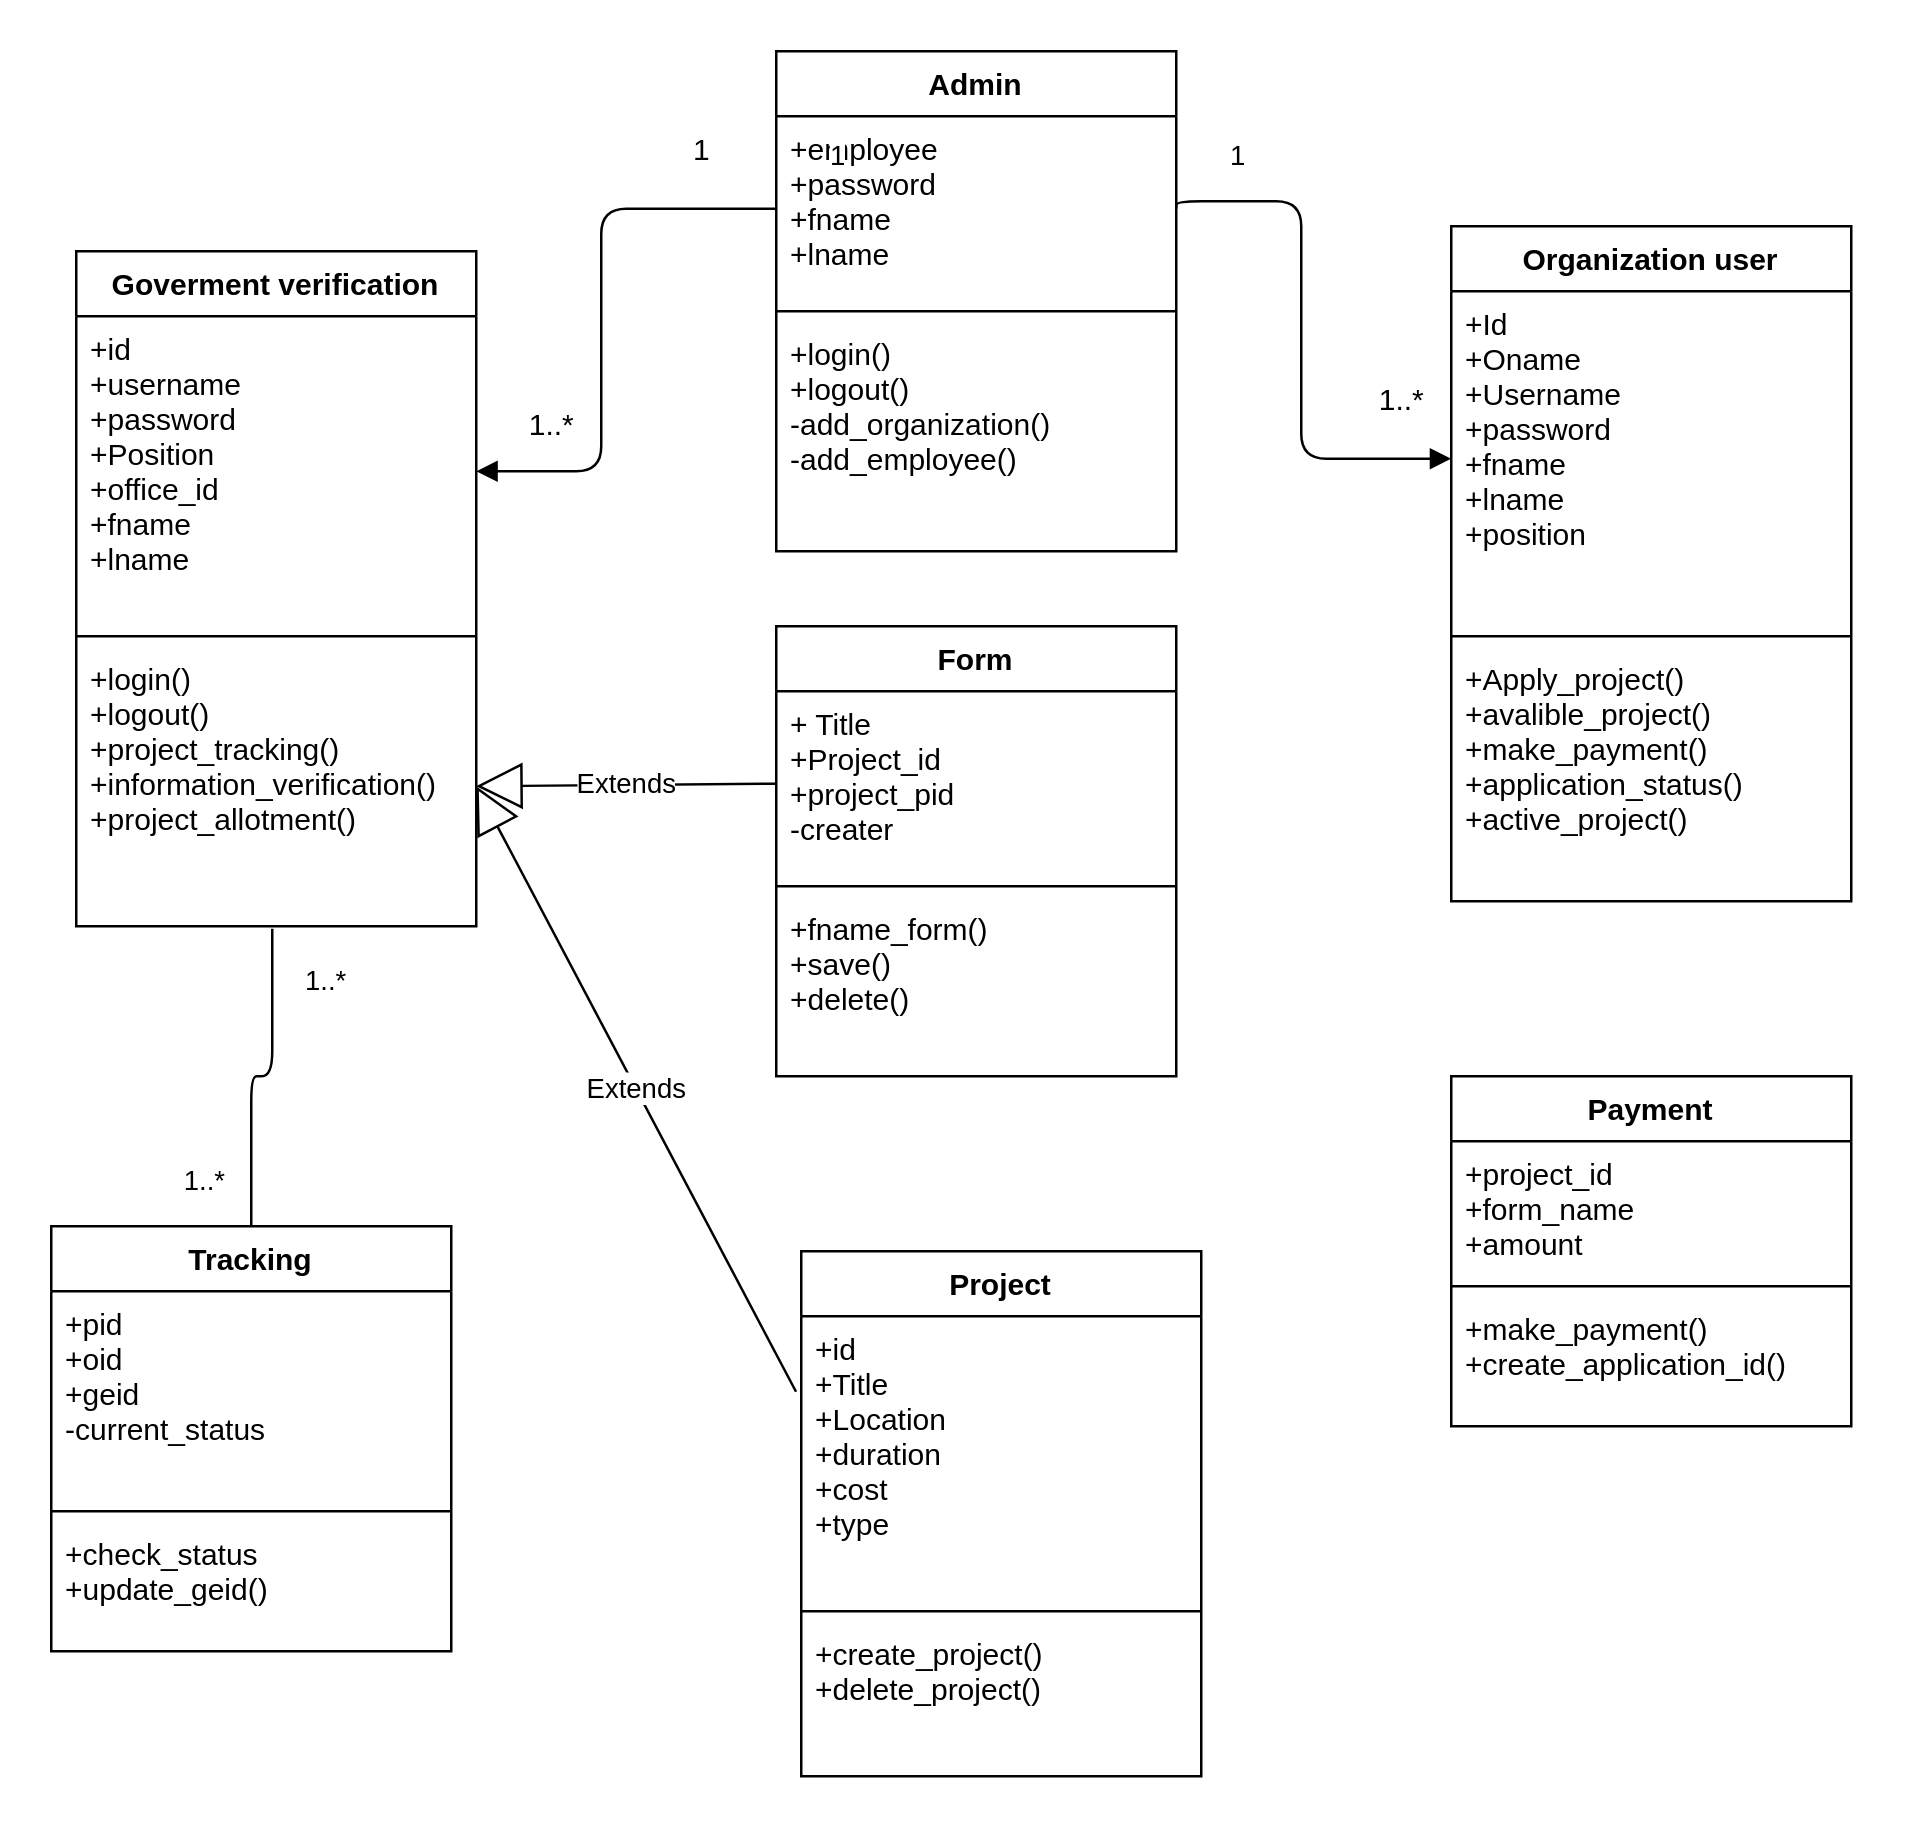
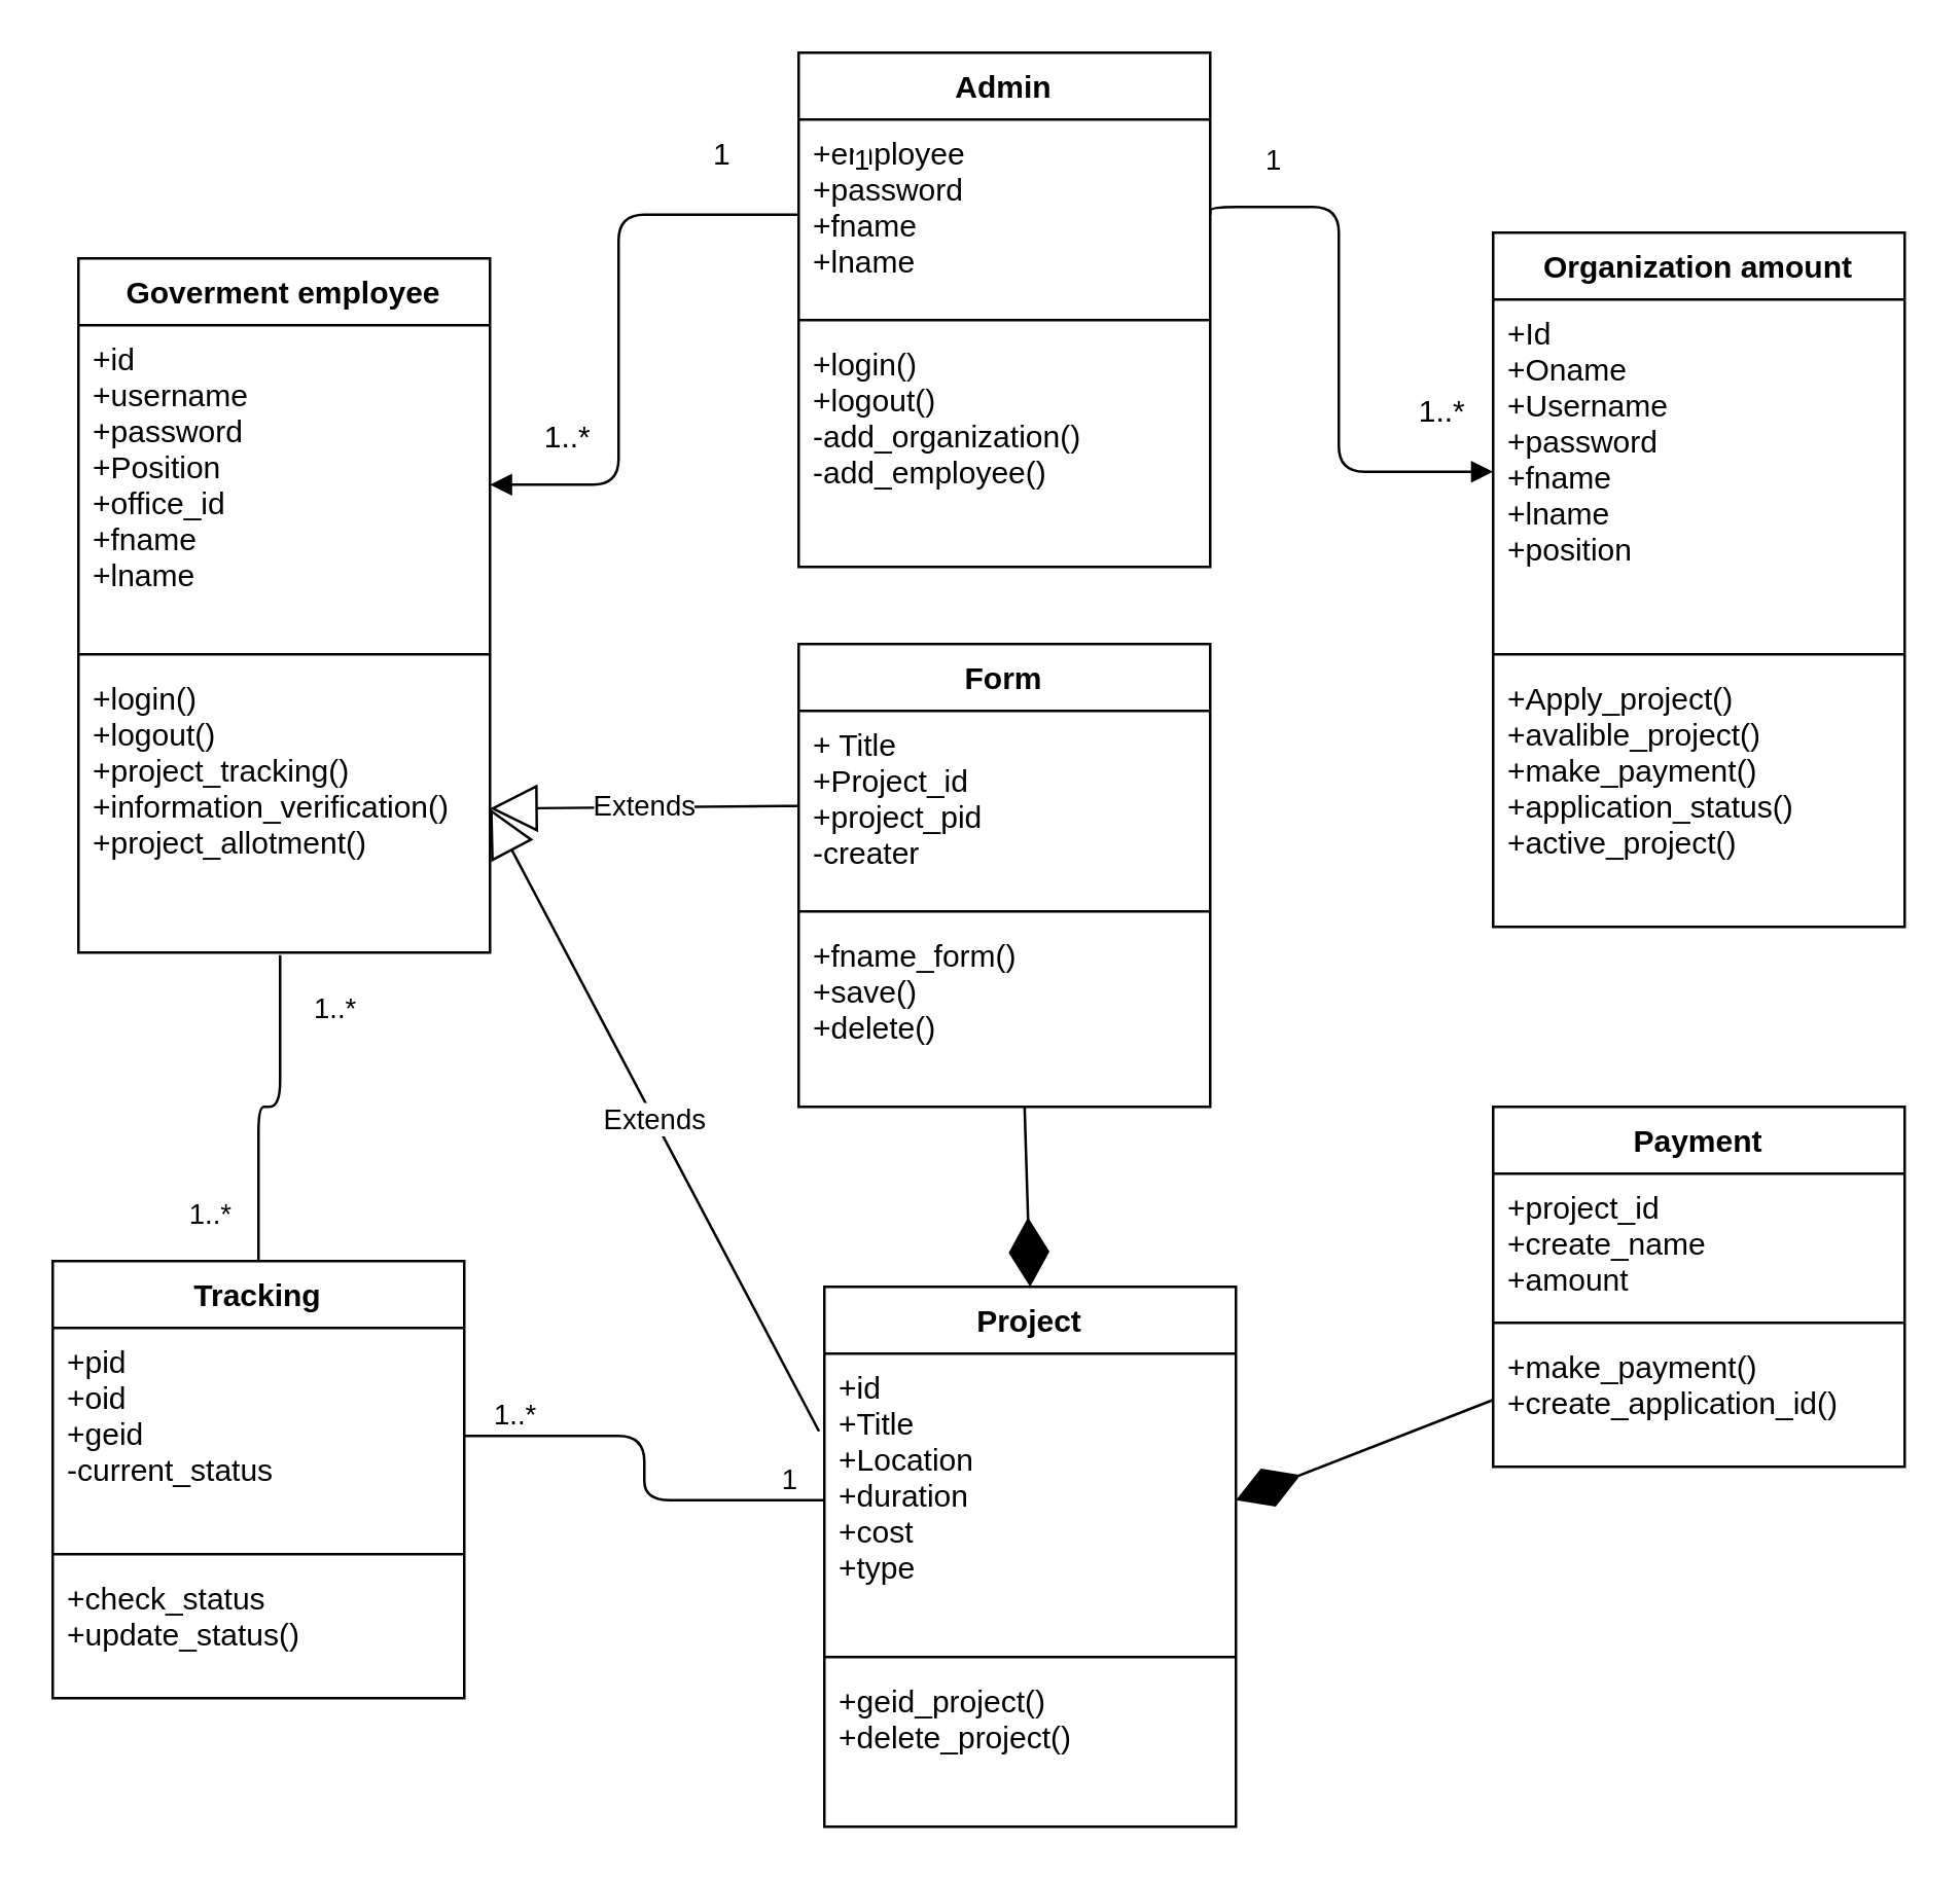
- <mxCell id="11" value="Organization user" style="swimlane;fontStyle=1;align=center;verticalAlign=top;childLayout=stackLayout;horizontal=1;startSize=26;horizontalStack=0;resizeParent=1;resizeParentMax=0;resizeLast=0;collapsible=1;marginBottom=0;" vertex="1" parent="1"><mxGeometry x="580" y="90" width="160" height="270" as="geometry" /></mxCell>
+ <mxCell id="11" value="Organization amount" style="swimlane;fontStyle=1;align=center;verticalAlign=top;childLayout=stackLayout;horizontal=1;startSize=26;horizontalStack=0;resizeParent=1;resizeParentMax=0;resizeLast=0;collapsible=1;marginBottom=0;" vertex="1" parent="1"><mxGeometry x="580" y="90" width="160" height="270" as="geometry" /></mxCell>
- <mxCell id="6" value="Goverment verification" style="swimlane;fontStyle=1;align=center;verticalAlign=top;childLayout=stackLayout;horizontal=1;startSize=26;horizontalStack=0;resizeParent=1;resizeParentMax=0;resizeLast=0;collapsible=1;marginBottom=0;" vertex="1" parent="1"><mxGeometry x="30" y="100" width="160" height="270" as="geometry" /></mxCell>
+ <mxCell id="6" value="Goverment employee" style="swimlane;fontStyle=1;align=center;verticalAlign=top;childLayout=stackLayout;horizontal=1;startSize=26;horizontalStack=0;resizeParent=1;resizeParentMax=0;resizeLast=0;collapsible=1;marginBottom=0;" vertex="1" parent="1"><mxGeometry x="30" y="100" width="160" height="270" as="geometry" /></mxCell>
+ <mxCell id="42" value="" style="endArrow=diamondThin;endFill=1;endSize=24;html=1;entryX=0.5;entryY=0;entryDx=0;entryDy=0;exitX=0.549;exitY=1.004;exitDx=0;exitDy=0;exitPerimeter=0;" edge="1" parent="1" source="19" target="43"><mxGeometry width="160" relative="1" as="geometry"><mxPoint x="590" y="554" as="sourcePoint" /><mxPoint x="460" y="623" as="targetPoint" /></mxGeometry></mxCell>
- <mxCell id="21" value="+project_id&#10;+form_name&#10;+amount" style="text;strokeColor=none;fillColor=none;align=left;verticalAlign=top;spacingLeft=4;spacingRight=4;overflow=hidden;rotatable=0;points=[[0,0.5],[1,0.5]];portConstraint=eastwest;" vertex="1" parent="20"><mxGeometry y="26" width="160" height="54" as="geometry" /></mxCell>
+ <mxCell id="21" value="+project_id&#10;+create_name&#10;+amount" style="text;strokeColor=none;fillColor=none;align=left;verticalAlign=top;spacingLeft=4;spacingRight=4;overflow=hidden;rotatable=0;points=[[0,0.5],[1,0.5]];portConstraint=eastwest;" vertex="1" parent="20"><mxGeometry y="26" width="160" height="54" as="geometry" /></mxCell>
+ <mxCell id="2" value="" style="endArrow=diamondThin;endFill=1;endSize=24;html=1;entryX=1;entryY=0.5;entryDx=0;entryDy=0;exitX=0;exitY=0.5;exitDx=0;exitDy=0;" edge="1" parent="1" source="23" target="44"><mxGeometry width="160" relative="1" as="geometry"><mxPoint x="190" y="570" as="sourcePoint" /><mxPoint x="350" y="570" as="targetPoint" /></mxGeometry></mxCell>
+ <mxCell id="3" value="" style="endArrow=none;html=1;edgeStyle=orthogonalEdgeStyle;exitX=1;exitY=0.5;exitDx=0;exitDy=0;entryX=0;entryY=0.5;entryDx=0;entryDy=0;" edge="1" parent="1" source="28" target="44"><mxGeometry relative="1" as="geometry"><mxPoint x="190" y="430" as="sourcePoint" /><mxPoint x="350" y="430" as="targetPoint" /></mxGeometry></mxCell>
+ <mxCell id="4" value="1..*" style="edgeLabel;resizable=0;html=1;align=left;verticalAlign=bottom;" connectable="0" vertex="1" parent="3"><mxGeometry x="-1" relative="1" as="geometry"><mxPoint x="10" as="offset" /></mxGeometry></mxCell>
+ <mxCell id="5" value="1" style="edgeLabel;resizable=0;html=1;align=right;verticalAlign=bottom;" connectable="0" vertex="1" parent="3"><mxGeometry x="1" relative="1" as="geometry"><mxPoint x="-10" as="offset" /></mxGeometry></mxCell>
- <mxCell id="30" value="+check_status&#10;+update_geid()" style="text;strokeColor=none;fillColor=none;align=left;verticalAlign=top;spacingLeft=4;spacingRight=4;overflow=hidden;rotatable=0;points=[[0,0.5],[1,0.5]];portConstraint=eastwest;" vertex="1" parent="27"><mxGeometry y="118" width="160" height="52" as="geometry" /></mxCell>
+ <mxCell id="30" value="+check_status&#10;+update_status()" style="text;strokeColor=none;fillColor=none;align=left;verticalAlign=top;spacingLeft=4;spacingRight=4;overflow=hidden;rotatable=0;points=[[0,0.5],[1,0.5]];portConstraint=eastwest;" vertex="1" parent="27"><mxGeometry y="118" width="160" height="52" as="geometry" /></mxCell>
- <mxCell id="46" value="+create_project()&#10;+delete_project()" style="text;strokeColor=none;fillColor=none;align=left;verticalAlign=top;spacingLeft=4;spacingRight=4;overflow=hidden;rotatable=0;points=[[0,0.5],[1,0.5]];portConstraint=eastwest;" vertex="1" parent="43"><mxGeometry y="148" width="160" height="62" as="geometry" /></mxCell>
+ <mxCell id="46" value="+geid_project()&#10;+delete_project()" style="text;strokeColor=none;fillColor=none;align=left;verticalAlign=top;spacingLeft=4;spacingRight=4;overflow=hidden;rotatable=0;points=[[0,0.5],[1,0.5]];portConstraint=eastwest;" vertex="1" parent="43"><mxGeometry y="148" width="160" height="62" as="geometry" /></mxCell>
